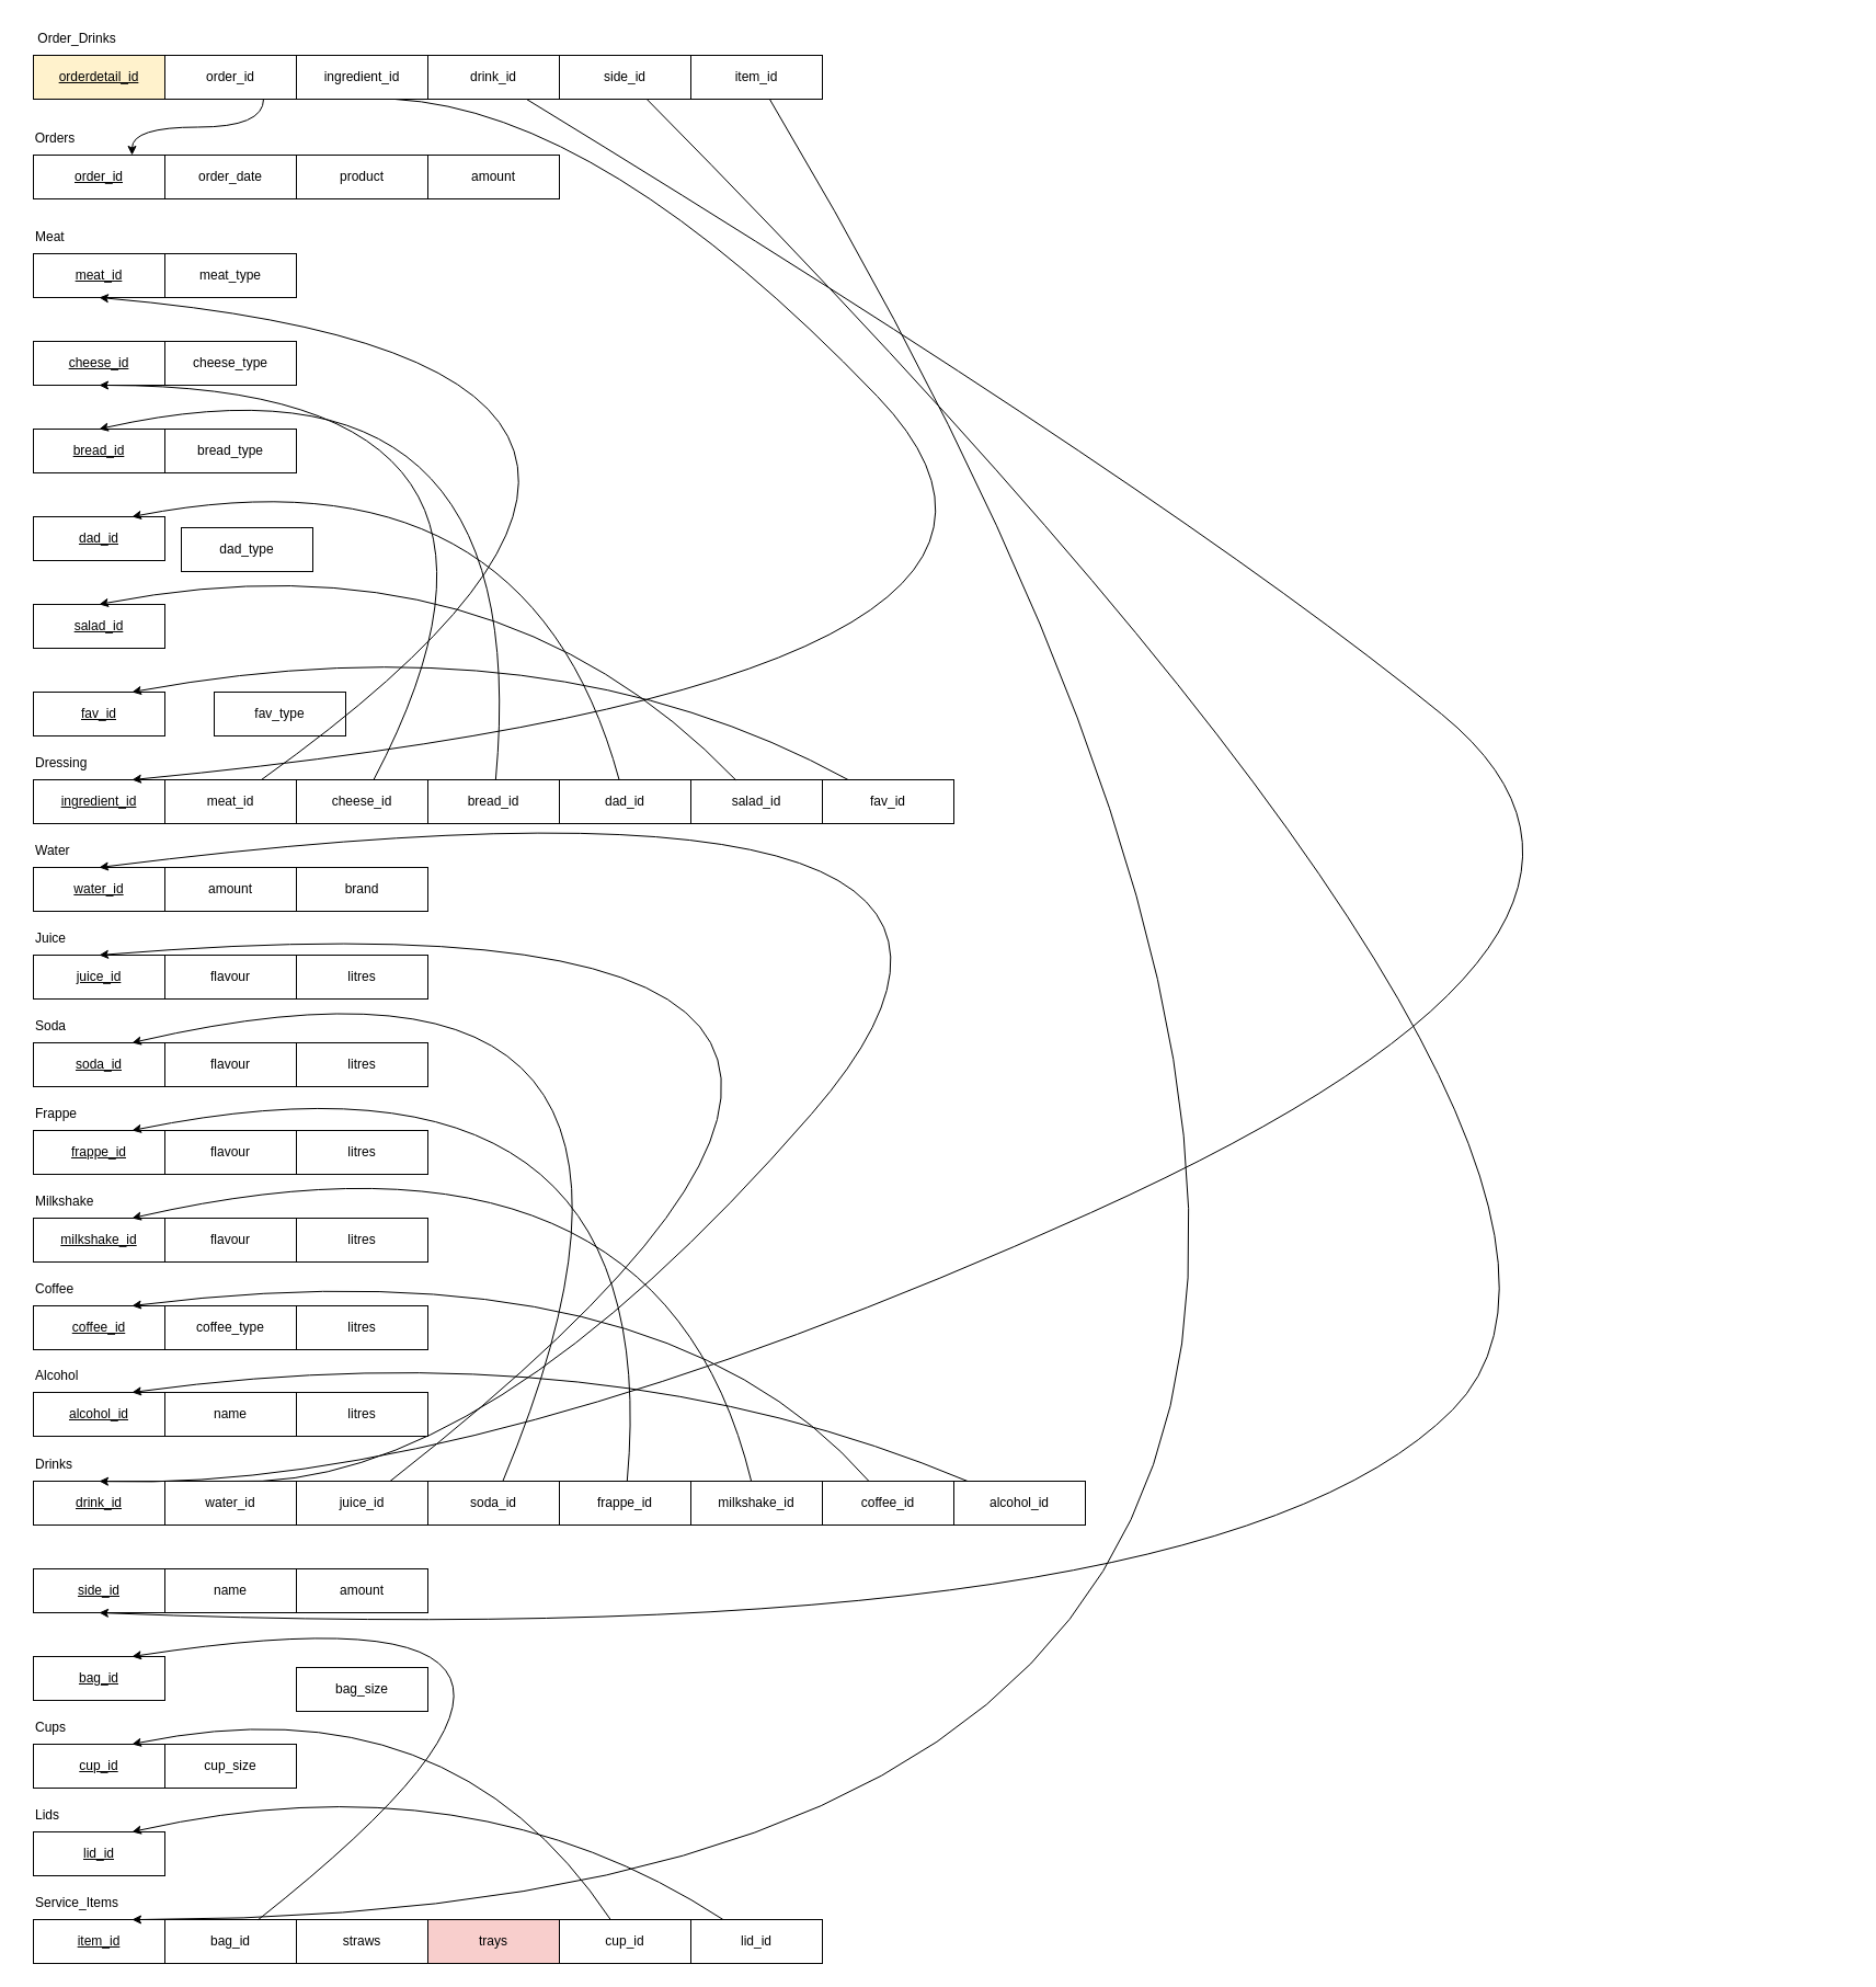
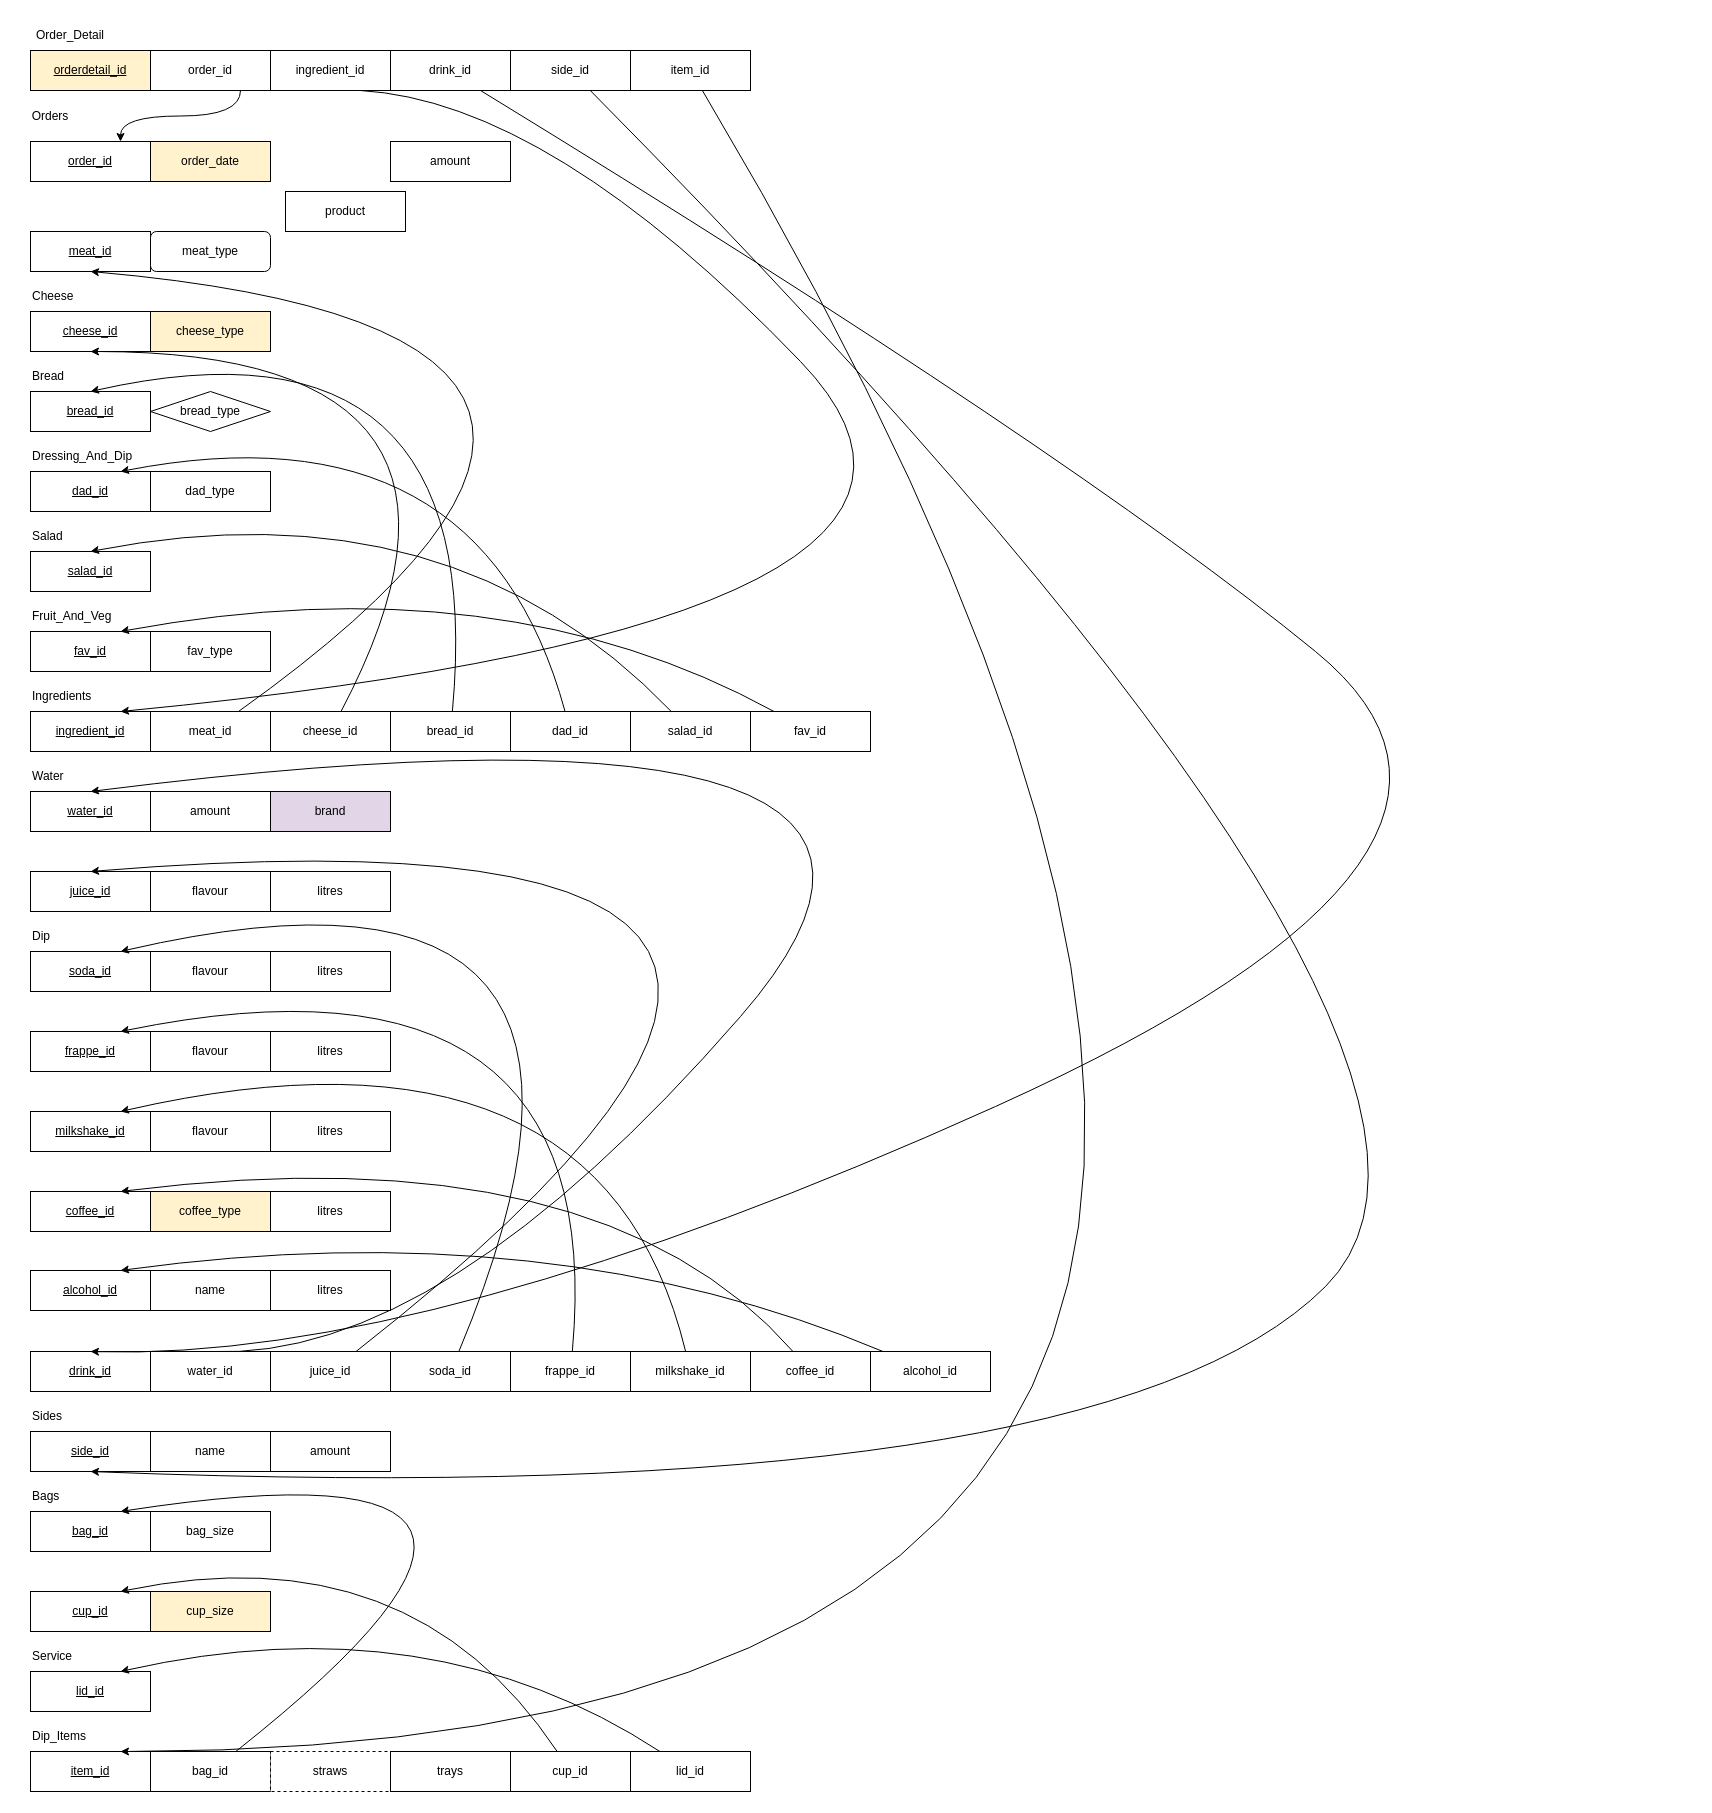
- <mxCell id="8" value="Order_Drinks" style="text;strokeColor=none;align=center;fillColor=none;html=1;verticalAlign=middle;whiteSpace=wrap;rounded=0;" parent="1" vertex="1"><mxGeometry x="40" y="20" width="60" height="30" as="geometry" /></mxCell>
+ <mxCell id="8" value="Order_Detail" style="text;strokeColor=none;align=center;fillColor=none;html=1;verticalAlign=middle;whiteSpace=wrap;rounded=0;" parent="1" vertex="1"><mxGeometry x="40" y="20" width="60" height="30" as="geometry" /></mxCell>
- <mxCell id="114" value="Orders" style="text;strokeColor=none;align=center;fillColor=none;html=1;verticalAlign=middle;whiteSpace=wrap;rounded=0;" vertex="1" parent="1"><mxGeometry x="20" y="111" width="60" height="30" as="geometry" /></mxCell>
+ <mxCell id="114" value="Orders" style="text;strokeColor=none;align=center;fillColor=none;html=1;verticalAlign=middle;whiteSpace=wrap;rounded=0;" vertex="1" parent="1"><mxGeometry x="20" y="101" width="60" height="30" as="geometry" /></mxCell>
- <mxCell id="111" value="order_date" style="rounded=0;whiteSpace=wrap;html=1;" vertex="1" parent="1"><mxGeometry x="150" y="141" width="120" height="40" as="geometry" /></mxCell>
+ <mxCell id="111" value="order_date" style="rounded=0;whiteSpace=wrap;html=1;fillColor=#fff2cc;" vertex="1" parent="1"><mxGeometry x="150" y="141" width="120" height="40" as="geometry" /></mxCell>
- <mxCell id="112" value="product" style="rounded=0;whiteSpace=wrap;html=1;" vertex="1" parent="1"><mxGeometry x="270" y="141" width="120" height="40" as="geometry" /></mxCell>
+ <mxCell id="112" value="product" style="rounded=0;whiteSpace=wrap;html=1;" vertex="1" parent="1"><mxGeometry x="285" y="191" width="120" height="40" as="geometry" /></mxCell>
- <mxCell id="11" value="Meat" style="text;strokeColor=none;align=left;fillColor=none;html=1;verticalAlign=middle;whiteSpace=wrap;rounded=0;" parent="1" vertex="1"><mxGeometry x="30" y="201" width="60" height="30" as="geometry" /></mxCell>
- <mxCell id="10" value="meat_type" style="rounded=0;whiteSpace=wrap;html=1;" parent="1" vertex="1"><mxGeometry x="150" y="231" width="120" height="40" as="geometry" /></mxCell>
+ <mxCell id="10" value="meat_type" style="whiteSpace=wrap;html=1;rounded=1;" parent="1" vertex="1"><mxGeometry x="150" y="231" width="120" height="40" as="geometry" /></mxCell>
+ <mxCell id="14" value="Cheese" style="text;strokeColor=none;align=left;fillColor=none;html=1;verticalAlign=middle;whiteSpace=wrap;rounded=0;" parent="1" vertex="1"><mxGeometry x="30" y="281" width="60" height="30" as="geometry" /></mxCell>
- <mxCell id="13" value="cheese_type" style="rounded=0;whiteSpace=wrap;html=1;" parent="1" vertex="1"><mxGeometry x="150" y="311" width="120" height="40" as="geometry" /></mxCell>
+ <mxCell id="13" value="cheese_type" style="rounded=0;whiteSpace=wrap;html=1;fillColor=#fff2cc;" parent="1" vertex="1"><mxGeometry x="150" y="311" width="120" height="40" as="geometry" /></mxCell>
+ <mxCell id="17" value="Bread" style="text;strokeColor=none;align=left;fillColor=none;html=1;verticalAlign=middle;whiteSpace=wrap;rounded=0;" parent="1" vertex="1"><mxGeometry x="30" y="361" width="60" height="30" as="geometry" /></mxCell>
- <mxCell id="16" value="bread_type" style="rounded=0;whiteSpace=wrap;html=1;" parent="1" vertex="1"><mxGeometry x="150" y="391" width="120" height="40" as="geometry" /></mxCell>
+ <mxCell id="16" value="bread_type" style="rhombus;whiteSpace=wrap;html=1;" parent="1" vertex="1"><mxGeometry x="150" y="391" width="120" height="40" as="geometry" /></mxCell>
+ <mxCell id="20" value="Dressing_And_Dip" style="text;strokeColor=none;align=left;fillColor=none;html=1;verticalAlign=middle;whiteSpace=wrap;rounded=0;" parent="1" vertex="1"><mxGeometry x="30" y="441" width="60" height="30" as="geometry" /></mxCell>
- <mxCell id="19" value="dad_type" style="rounded=0;whiteSpace=wrap;html=1;" parent="1" vertex="1"><mxGeometry x="165" y="481" width="120" height="40" as="geometry" /></mxCell>
+ <mxCell id="19" value="dad_type" style="rounded=0;whiteSpace=wrap;html=1;" parent="1" vertex="1"><mxGeometry x="150" y="471" width="120" height="40" as="geometry" /></mxCell>
+ <mxCell id="22" value="Salad" style="text;strokeColor=none;align=left;fillColor=none;html=1;verticalAlign=middle;whiteSpace=wrap;rounded=0;" parent="1" vertex="1"><mxGeometry x="30" y="521" width="60" height="30" as="geometry" /></mxCell>
+ <mxCell id="25" value="Fruit_And_Veg" style="text;strokeColor=none;align=left;fillColor=none;html=1;verticalAlign=middle;whiteSpace=wrap;rounded=0;" parent="1" vertex="1"><mxGeometry x="30" y="601" width="60" height="30" as="geometry" /></mxCell>
- <mxCell id="24" value="fav_type" style="rounded=0;whiteSpace=wrap;html=1;" parent="1" vertex="1"><mxGeometry x="195" y="631" width="120" height="40" as="geometry" /></mxCell>
+ <mxCell id="24" value="fav_type" style="rounded=0;whiteSpace=wrap;html=1;" parent="1" vertex="1"><mxGeometry x="150" y="631" width="120" height="40" as="geometry" /></mxCell>
- <mxCell id="28" value="Dressing" style="text;strokeColor=none;align=left;fillColor=none;html=1;verticalAlign=middle;whiteSpace=wrap;rounded=0;" parent="1" vertex="1"><mxGeometry x="30" y="681" width="60" height="30" as="geometry" /></mxCell>
+ <mxCell id="28" value="Ingredients" style="text;strokeColor=none;align=left;fillColor=none;html=1;verticalAlign=middle;whiteSpace=wrap;rounded=0;" parent="1" vertex="1"><mxGeometry x="30" y="681" width="60" height="30" as="geometry" /></mxCell>
- <mxCell id="40" value="brand" style="rounded=0;whiteSpace=wrap;html=1;" parent="1" vertex="1"><mxGeometry x="270" y="791" width="120" height="40" as="geometry" /></mxCell>
+ <mxCell id="40" value="brand" style="rounded=0;whiteSpace=wrap;html=1;fillColor=#e1d5e7;" parent="1" vertex="1"><mxGeometry x="270" y="791" width="120" height="40" as="geometry" /></mxCell>
- <mxCell id="34" value="Juice" style="text;strokeColor=none;align=left;fillColor=none;html=1;verticalAlign=middle;whiteSpace=wrap;rounded=0;" parent="1" vertex="1"><mxGeometry x="30" y="841" width="60" height="30" as="geometry" /></mxCell>
- <mxCell id="44" value="Soda" style="text;strokeColor=none;align=left;fillColor=none;html=1;verticalAlign=middle;whiteSpace=wrap;rounded=0;" parent="1" vertex="1"><mxGeometry x="30" y="921" width="60" height="30" as="geometry" /></mxCell>
+ <mxCell id="44" value="Dip" style="text;strokeColor=none;align=left;fillColor=none;html=1;verticalAlign=middle;whiteSpace=wrap;rounded=0;" parent="1" vertex="1"><mxGeometry x="30" y="921" width="60" height="30" as="geometry" /></mxCell>
- <mxCell id="48" value="Frappe" style="text;strokeColor=none;align=left;fillColor=none;html=1;verticalAlign=middle;whiteSpace=wrap;rounded=0;" parent="1" vertex="1"><mxGeometry x="30" y="1001" width="60" height="30" as="geometry" /></mxCell>
- <mxCell id="52" value="Milkshake" style="text;strokeColor=none;align=left;fillColor=none;html=1;verticalAlign=middle;whiteSpace=wrap;rounded=0;" parent="1" vertex="1"><mxGeometry x="30" y="1081" width="60" height="30" as="geometry" /></mxCell>
- <mxCell id="56" value="Coffee" style="text;strokeColor=none;align=left;fillColor=none;html=1;verticalAlign=middle;whiteSpace=wrap;rounded=0;" parent="1" vertex="1"><mxGeometry x="30" y="1161" width="60" height="30" as="geometry" /></mxCell>
- <mxCell id="55" value="coffee_type" style="rounded=0;whiteSpace=wrap;html=1;" parent="1" vertex="1"><mxGeometry x="150" y="1191" width="120" height="40" as="geometry" /></mxCell>
+ <mxCell id="55" value="coffee_type" style="rounded=0;whiteSpace=wrap;html=1;fillColor=#fff2cc;" parent="1" vertex="1"><mxGeometry x="150" y="1191" width="120" height="40" as="geometry" /></mxCell>
- <mxCell id="60" value="Alcohol" style="text;strokeColor=none;align=left;fillColor=none;html=1;verticalAlign=middle;whiteSpace=wrap;rounded=0;" parent="1" vertex="1"><mxGeometry x="30" y="1240" width="60" height="30" as="geometry" /></mxCell>
- <mxCell id="64" value="Drinks" style="text;strokeColor=none;align=left;fillColor=none;html=1;verticalAlign=middle;whiteSpace=wrap;rounded=0;" parent="1" vertex="1"><mxGeometry x="30" y="1321" width="60" height="30" as="geometry" /></mxCell>
+ <mxCell id="73" value="Sides" style="text;strokeColor=none;align=left;fillColor=none;html=1;verticalAlign=middle;whiteSpace=wrap;rounded=0;" parent="1" vertex="1"><mxGeometry x="30" y="1401" width="60" height="30" as="geometry" /></mxCell>
+ <mxCell id="84" value="Bags" style="text;strokeColor=none;align=left;fillColor=none;html=1;verticalAlign=middle;whiteSpace=wrap;rounded=0;" parent="1" vertex="1"><mxGeometry x="30" y="1481" width="60" height="30" as="geometry" /></mxCell>
- <mxCell id="83" value="bag_size" style="rounded=0;whiteSpace=wrap;html=1;" parent="1" vertex="1"><mxGeometry x="270" y="1521" width="120" height="40" as="geometry" /></mxCell>
+ <mxCell id="83" value="bag_size" style="rounded=0;whiteSpace=wrap;html=1;" parent="1" vertex="1"><mxGeometry x="150" y="1511" width="120" height="40" as="geometry" /></mxCell>
- <mxCell id="87" value="Cups" style="text;strokeColor=none;align=left;fillColor=none;html=1;verticalAlign=middle;whiteSpace=wrap;rounded=0;" parent="1" vertex="1"><mxGeometry x="30" y="1561" width="60" height="30" as="geometry" /></mxCell>
- <mxCell id="86" value="cup_size" style="rounded=0;whiteSpace=wrap;html=1;" parent="1" vertex="1"><mxGeometry x="150" y="1591" width="120" height="40" as="geometry" /></mxCell>
+ <mxCell id="86" value="cup_size" style="rounded=0;whiteSpace=wrap;html=1;fillColor=#fff2cc;" parent="1" vertex="1"><mxGeometry x="150" y="1591" width="120" height="40" as="geometry" /></mxCell>
- <mxCell id="89" value="Lids" style="text;strokeColor=none;align=left;fillColor=none;html=1;verticalAlign=middle;whiteSpace=wrap;rounded=0;" parent="1" vertex="1"><mxGeometry x="30" y="1641" width="60" height="30" as="geometry" /></mxCell>
+ <mxCell id="89" value="Service" style="text;strokeColor=none;align=left;fillColor=none;html=1;verticalAlign=middle;whiteSpace=wrap;rounded=0;" parent="1" vertex="1"><mxGeometry x="30" y="1641" width="60" height="30" as="geometry" /></mxCell>
- <mxCell id="77" value="Service_Items" style="text;strokeColor=none;align=left;fillColor=none;html=1;verticalAlign=middle;whiteSpace=wrap;rounded=0;" parent="1" vertex="1"><mxGeometry x="30" y="1721" width="60" height="30" as="geometry" /></mxCell>
+ <mxCell id="77" value="Dip_Items" style="text;strokeColor=none;align=left;fillColor=none;html=1;verticalAlign=middle;whiteSpace=wrap;rounded=0;" parent="1" vertex="1"><mxGeometry x="30" y="1721" width="60" height="30" as="geometry" /></mxCell>
- <mxCell id="78" value="straws" style="rounded=0;whiteSpace=wrap;html=1;" parent="1" vertex="1"><mxGeometry x="270" y="1751" width="120" height="40" as="geometry" /></mxCell>
+ <mxCell id="78" value="straws" style="rounded=0;whiteSpace=wrap;html=1;dashed=1;" parent="1" vertex="1"><mxGeometry x="270" y="1751" width="120" height="40" as="geometry" /></mxCell>
- <mxCell id="79" value="trays" style="rounded=0;whiteSpace=wrap;html=1;fillColor=#f8cecc;" parent="1" vertex="1"><mxGeometry x="390" y="1751" width="120" height="40" as="geometry" /></mxCell>
+ <mxCell id="79" value="trays" style="rounded=0;whiteSpace=wrap;html=1;" parent="1" vertex="1"><mxGeometry x="390" y="1751" width="120" height="40" as="geometry" /></mxCell>
